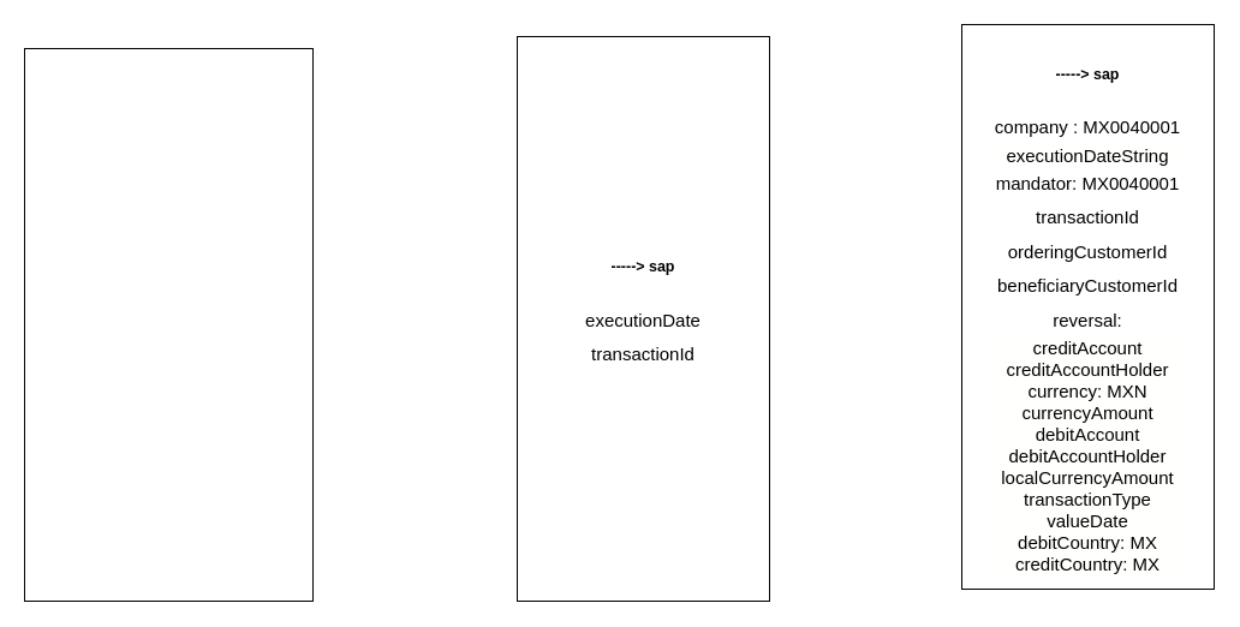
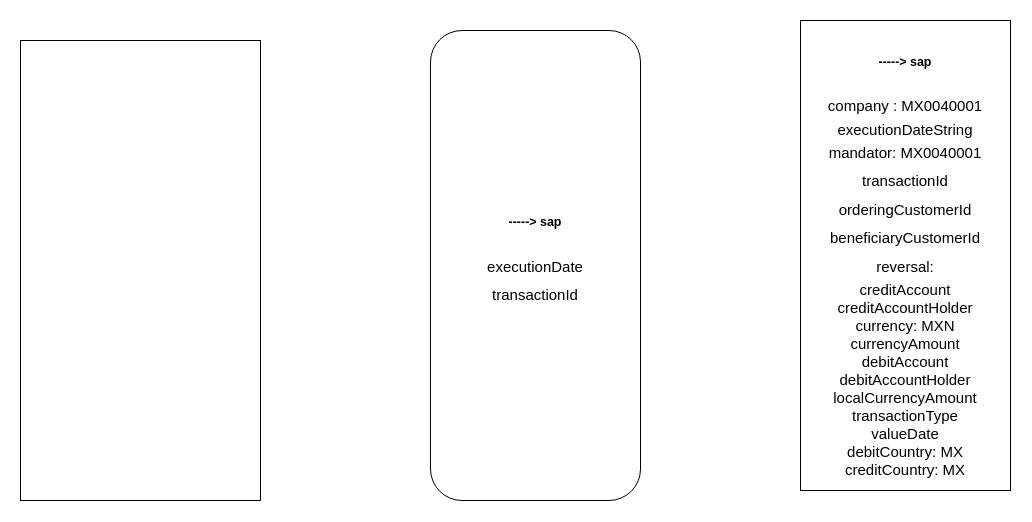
- <mxCell id="4" value="&lt;div style=&quot;line-height: 190%; font-size: 15px;&quot;&gt;&lt;h5 style=&quot;line-height: 150%;&quot;&gt;-----&amp;gt; sap&lt;/h5&gt;&lt;div&gt;executionDate&lt;/div&gt;&lt;div&gt;transactionId&lt;/div&gt;&lt;div&gt;&lt;br&gt;&lt;/div&gt;&lt;/div&gt;" style="rounded=0;whiteSpace=wrap;html=1;align=center;" vertex="1" parent="1"><mxGeometry x="430" y="30" width="210" height="470" as="geometry" /></mxCell>
+ <mxCell id="4" value="&lt;div style=&quot;line-height: 190%; font-size: 15px;&quot;&gt;&lt;h5 style=&quot;line-height: 150%;&quot;&gt;-----&amp;gt; sap&lt;/h5&gt;&lt;div&gt;executionDate&lt;/div&gt;&lt;div&gt;transactionId&lt;/div&gt;&lt;div&gt;&lt;br&gt;&lt;/div&gt;&lt;/div&gt;" style="whiteSpace=wrap;html=1;align=center;rounded=1;" vertex="1" parent="1"><mxGeometry x="430" y="30" width="210" height="470" as="geometry" /></mxCell>
